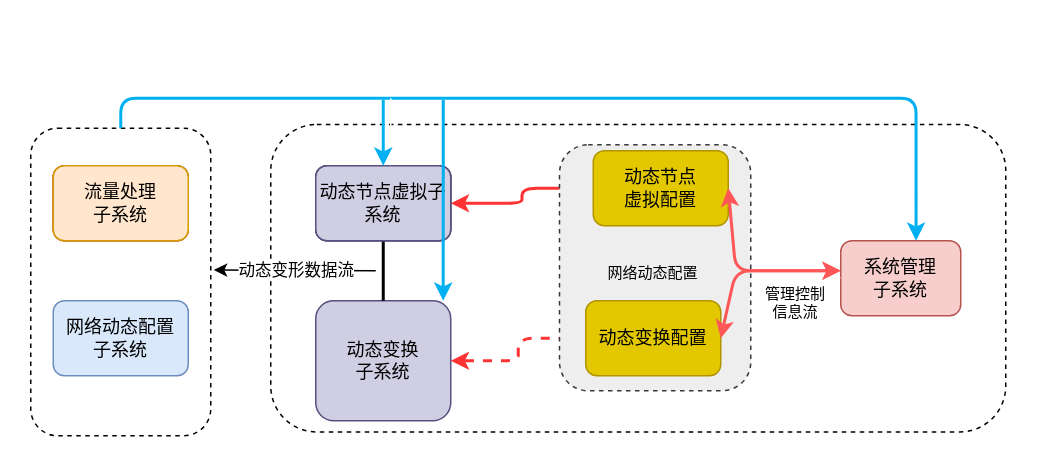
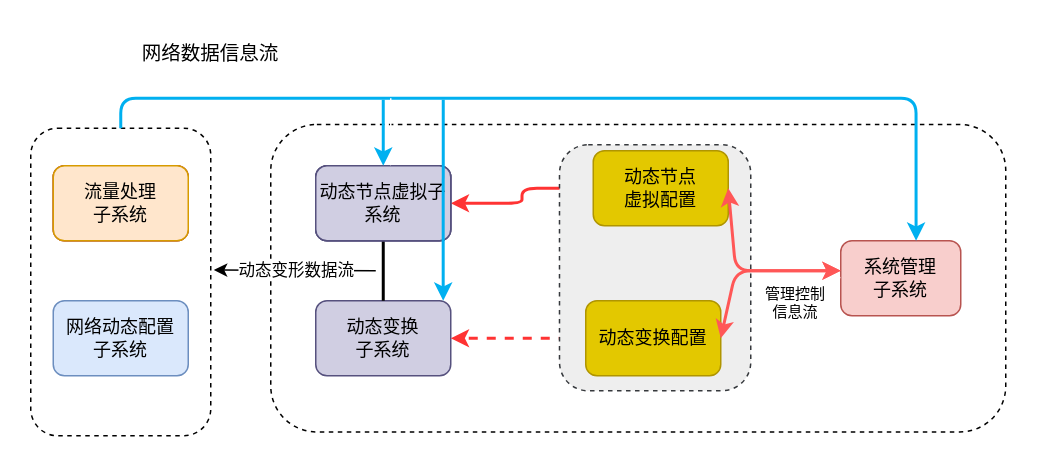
+ <mxCell id="22" value="网络数据信息流" style="text;html=1;strokeColor=none;fillColor=none;align=center;verticalAlign=middle;whiteSpace=wrap;rounded=0;fontSize=13;" vertex="1" parent="1"><mxGeometry x="90" y="20" width="100" height="30" as="geometry" /></mxCell>
- <mxCell id="16" value="网络动态配置" style="text;html=1;strokeColor=none;fillColor=none;align=center;verticalAlign=middle;whiteSpace=wrap;rounded=0;fontSize=10;" vertex="1" parent="1"><mxGeometry x="390" y="166" width="90" height="30" as="geometry" /></mxCell>
- <mxCell id="7" value="动态变换&lt;br style=&quot;font-size: 12px;&quot;&gt;子系统" style="rounded=1;whiteSpace=wrap;html=1;fillColor=#d0cee2;strokeColor=#56517e;gradientDirection=radial;fontSize=12;" vertex="1" parent="1"><mxGeometry x="210" y="200" width="90" height="80" as="geometry" /></mxCell>
+ <mxCell id="7" value="动态变换&lt;br style=&quot;font-size: 12px;&quot;&gt;子系统" style="rounded=1;whiteSpace=wrap;html=1;fillColor=#d0cee2;strokeColor=#56517e;gradientDirection=radial;fontSize=12;" vertex="1" parent="1"><mxGeometry x="210" y="200" width="90" height="50" as="geometry" /></mxCell>
